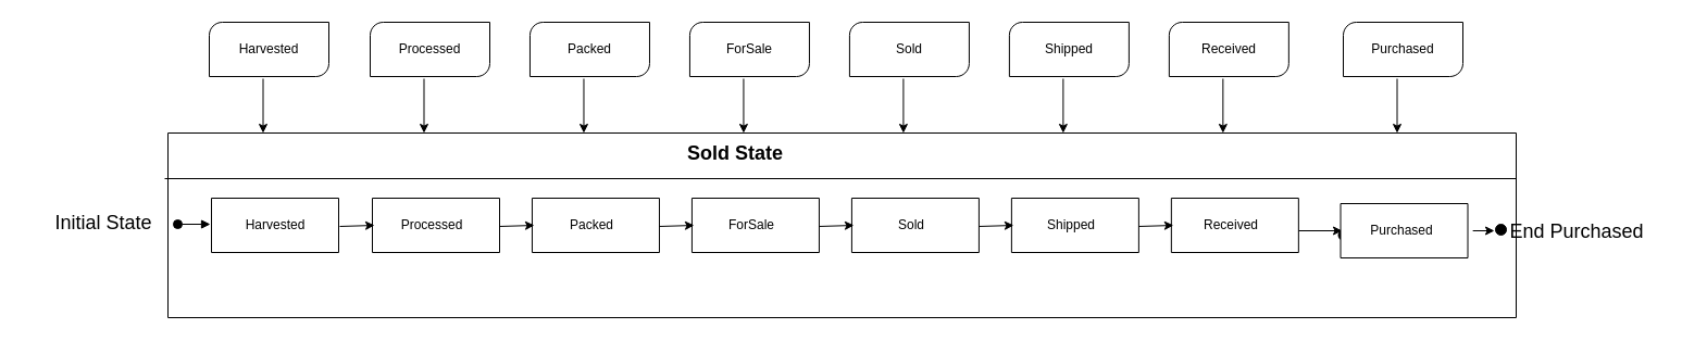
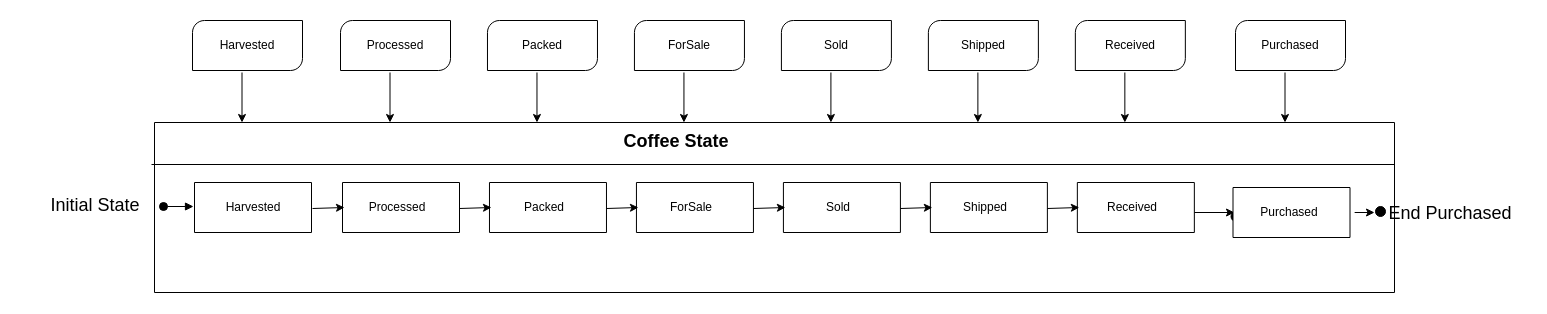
- <mxCell id="46" value="Sold State" style="text;html=1;strokeColor=none;fillColor=none;align=center;verticalAlign=middle;whiteSpace=wrap;rounded=0;fontStyle=1;fontSize=18;" vertex="1" parent="1"><mxGeometry x="605.97" y="131" width="140" height="20" as="geometry" /></mxCell>
+ <mxCell id="46" value="Coffee State" style="text;html=1;strokeColor=none;fillColor=none;align=center;verticalAlign=middle;whiteSpace=wrap;rounded=0;fontStyle=1;fontSize=18;" vertex="1" parent="1"><mxGeometry x="605.97" y="131" width="140" height="20" as="geometry" /></mxCell>
